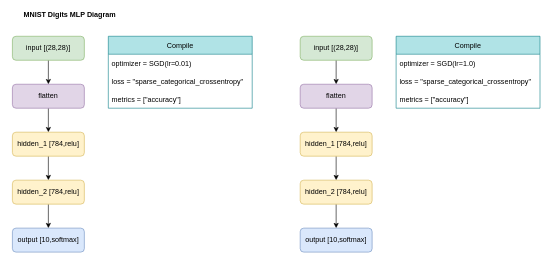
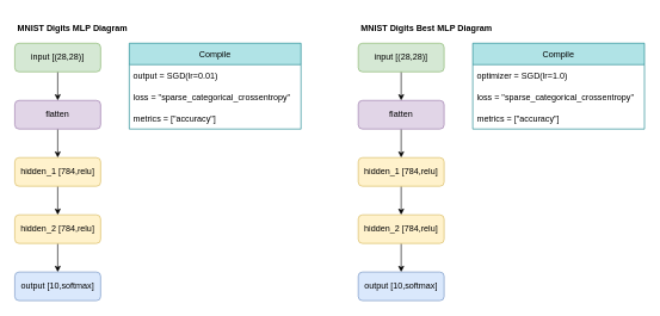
- <mxCell id="2" value="MNIST Digits MLP Diagram" style="text;html=1;strokeColor=none;fillColor=none;align=left;verticalAlign=middle;whiteSpace=wrap;rounded=0;spacingLeft=2;fontStyle=1" vertex="1" parent="1"><mxGeometry x="35" y="5" width="360" height="40" as="geometry" /></mxCell>
+ <mxCell id="2" value="MNIST Digits MLP Diagram" style="text;html=1;strokeColor=none;fillColor=none;align=left;verticalAlign=middle;whiteSpace=wrap;rounded=0;spacingLeft=2;fontStyle=1" vertex="1" parent="1"><mxGeometry x="20" y="20" width="360" height="40" as="geometry" /></mxCell>
+ <mxCell id="16" value="MNIST Digits Best MLP Diagram" style="text;html=1;strokeColor=none;fillColor=none;align=left;verticalAlign=middle;whiteSpace=wrap;rounded=0;spacingLeft=2;fontStyle=1" vertex="1" parent="1"><mxGeometry x="500" y="20" width="360" height="40" as="geometry" /></mxCell>
- <mxCell id="13" value="optimizer = SGD(lr=0.01)" style="text;strokeColor=none;fillColor=none;align=left;verticalAlign=middle;spacingLeft=4;spacingRight=4;overflow=hidden;points=[[0,0.5],[1,0.5]];portConstraint=eastwest;rotatable=0;" vertex="1" parent="12"><mxGeometry y="30" width="240" height="30" as="geometry" /></mxCell>
+ <mxCell id="13" value="output = SGD(lr=0.01)" style="text;strokeColor=none;fillColor=none;align=left;verticalAlign=middle;spacingLeft=4;spacingRight=4;overflow=hidden;points=[[0,0.5],[1,0.5]];portConstraint=eastwest;rotatable=0;" vertex="1" parent="12"><mxGeometry y="30" width="240" height="30" as="geometry" /></mxCell>
